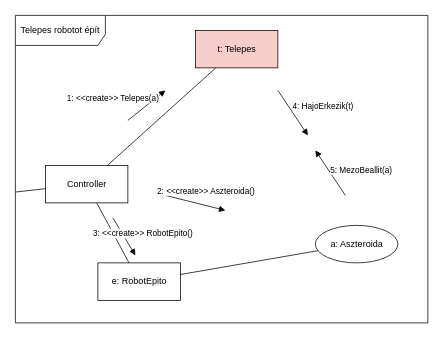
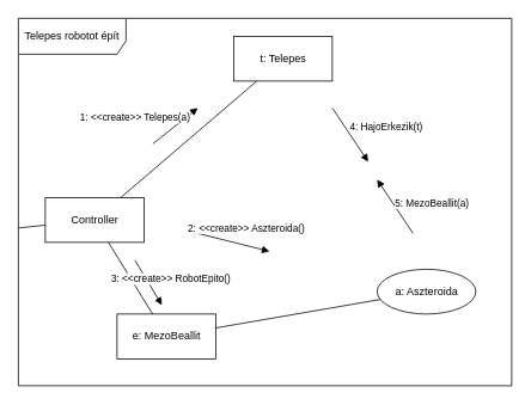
- <mxCell id="3" value="t: Telepes" style="html=1;fillColor=#f8cecc;" parent="1" vertex="1"><mxGeometry x="260" y="40" width="110" height="50" as="geometry" /></mxCell>
+ <mxCell id="3" value="t: Telepes" style="html=1;" parent="1" vertex="1"><mxGeometry x="260" y="40" width="110" height="50" as="geometry" /></mxCell>
- <mxCell id="5" value="Controller" style="html=1;" parent="1" vertex="1"><mxGeometry x="60" y="220" width="110" height="50" as="geometry" /></mxCell>
+ <mxCell id="5" value="Controller" style="html=1;" parent="1" vertex="1"><mxGeometry x="50" y="220" width="110" height="50" as="geometry" /></mxCell>
- <mxCell id="4" value="e: RobotEpito" style="html=1;" parent="1" vertex="1"><mxGeometry x="130" y="350" width="110" height="50" as="geometry" /></mxCell>
+ <mxCell id="4" value="e: MezoBeallit" style="html=1;" parent="1" vertex="1"><mxGeometry x="130" y="350" width="110" height="50" as="geometry" /></mxCell>
